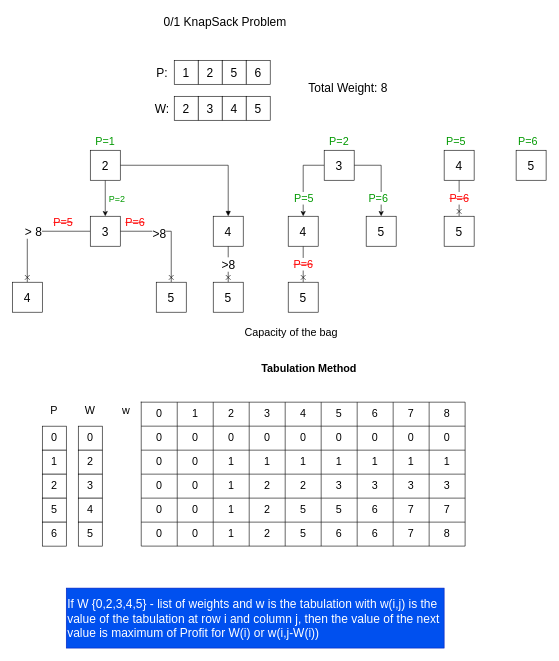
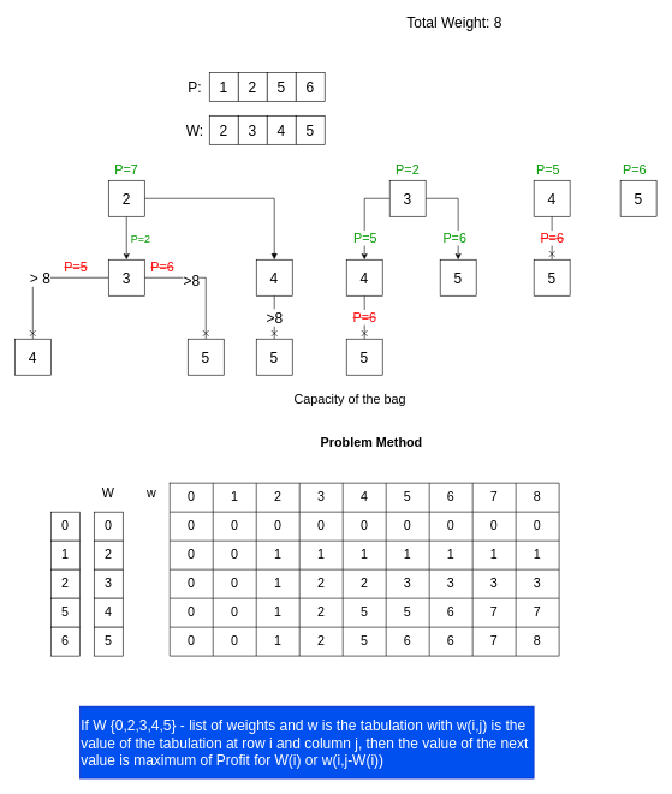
- <mxCell id="2" value="&lt;font style=&quot;font-size: 20px&quot;&gt;0/1 KnapSack Problem&lt;/font&gt;" style="text;html=1;strokeColor=none;fillColor=none;align=center;verticalAlign=middle;whiteSpace=wrap;rounded=0;" parent="1" vertex="1"><mxGeometry x="260" y="20" width="230" height="30" as="geometry" /></mxCell>
- <mxCell id="25" value="Total Weight: 8" style="text;html=1;strokeColor=none;fillColor=none;align=center;verticalAlign=middle;whiteSpace=wrap;rounded=0;fontSize=20;" parent="1" vertex="1"><mxGeometry x="500" y="130" width="160" height="30" as="geometry" /></mxCell>
+ <mxCell id="25" value="Total Weight: 8" style="text;html=1;strokeColor=none;fillColor=none;align=center;verticalAlign=middle;whiteSpace=wrap;rounded=0;fontSize=20;" parent="1" vertex="1"><mxGeometry x="550" y="15" width="160" height="30" as="geometry" /></mxCell>
- <mxCell id="48" value="&lt;font color=&quot;#009900&quot;&gt;P=1&lt;/font&gt;" style="text;html=1;strokeColor=none;fillColor=none;align=center;verticalAlign=middle;whiteSpace=wrap;rounded=0;fontSize=18;fontColor=#FF0000;" parent="1" vertex="1"><mxGeometry x="145" y="220" width="60" height="30" as="geometry" /></mxCell>
+ <mxCell id="48" value="&lt;font color=&quot;#009900&quot;&gt;P=7&lt;/font&gt;" style="text;html=1;strokeColor=none;fillColor=none;align=center;verticalAlign=middle;whiteSpace=wrap;rounded=0;fontSize=18;fontColor=#FF0000;" parent="1" vertex="1"><mxGeometry x="145" y="220" width="60" height="30" as="geometry" /></mxCell>
- <mxCell id="49" value="&lt;font style=&quot;font-size: 18px&quot;&gt;&lt;b&gt;Tabulation Method&lt;/b&gt;&lt;/font&gt;" style="text;html=1;strokeColor=none;fillColor=none;align=center;verticalAlign=middle;whiteSpace=wrap;rounded=0;" parent="1" vertex="1"><mxGeometry x="415" y="600" width="200" height="30" as="geometry" /></mxCell>
+ <mxCell id="49" value="&lt;font style=&quot;font-size: 18px&quot;&gt;&lt;b&gt;Problem Method&lt;/b&gt;&lt;/font&gt;" style="text;html=1;strokeColor=none;fillColor=none;align=center;verticalAlign=middle;whiteSpace=wrap;rounded=0;" parent="1" vertex="1"><mxGeometry x="415" y="600" width="200" height="30" as="geometry" /></mxCell>
- <mxCell id="52" value="P" style="text;html=1;strokeColor=none;fillColor=none;align=center;verticalAlign=middle;whiteSpace=wrap;rounded=0;fontSize=18;" parent="50" vertex="1"><mxGeometry width="60" height="30" as="geometry" /></mxCell>
